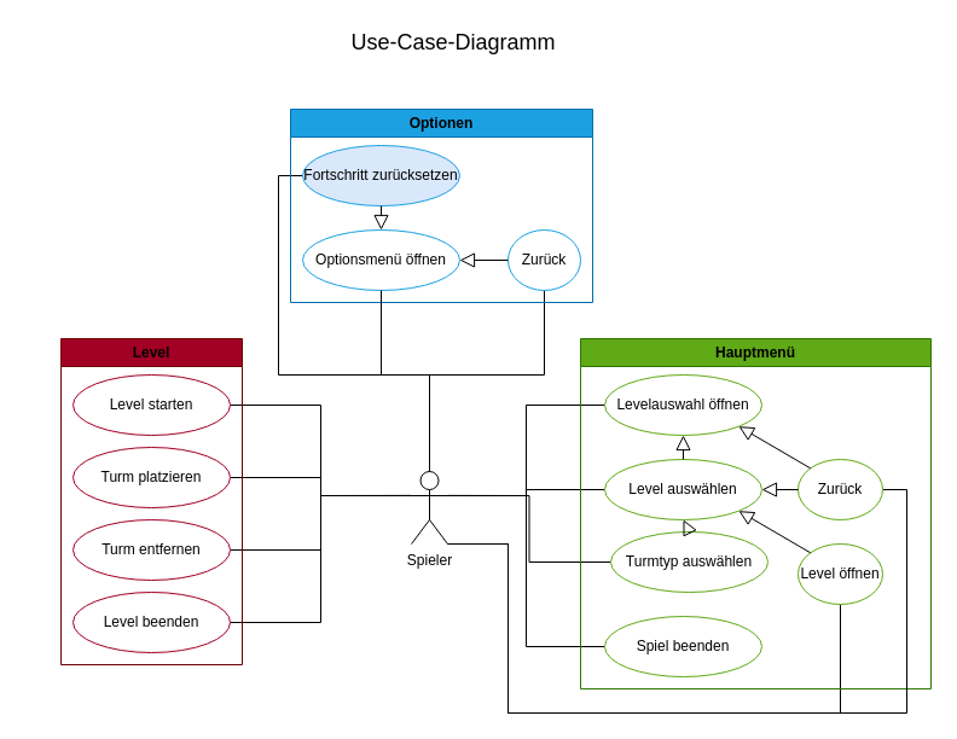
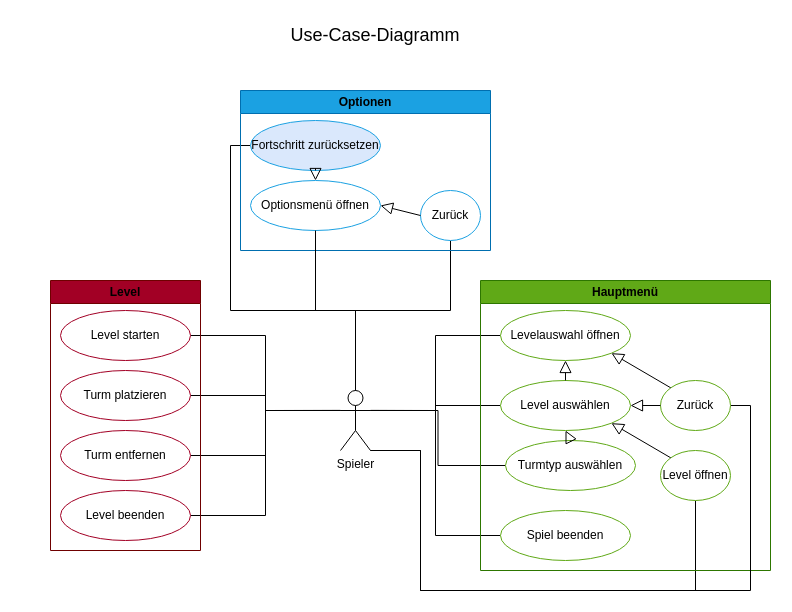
- <mxCell id="33" value="Optionsmenü öffnen" style="ellipse;whiteSpace=wrap;html=1;strokeColor=#1BA1E2;" parent="32" vertex="1"><mxGeometry x="10" y="100" width="130" height="50" as="geometry" /></mxCell>
+ <mxCell id="33" value="Optionsmenü öffnen" style="ellipse;whiteSpace=wrap;html=1;strokeColor=#1BA1E2;" parent="32" vertex="1"><mxGeometry x="10" y="90" width="130" height="50" as="geometry" /></mxCell>
